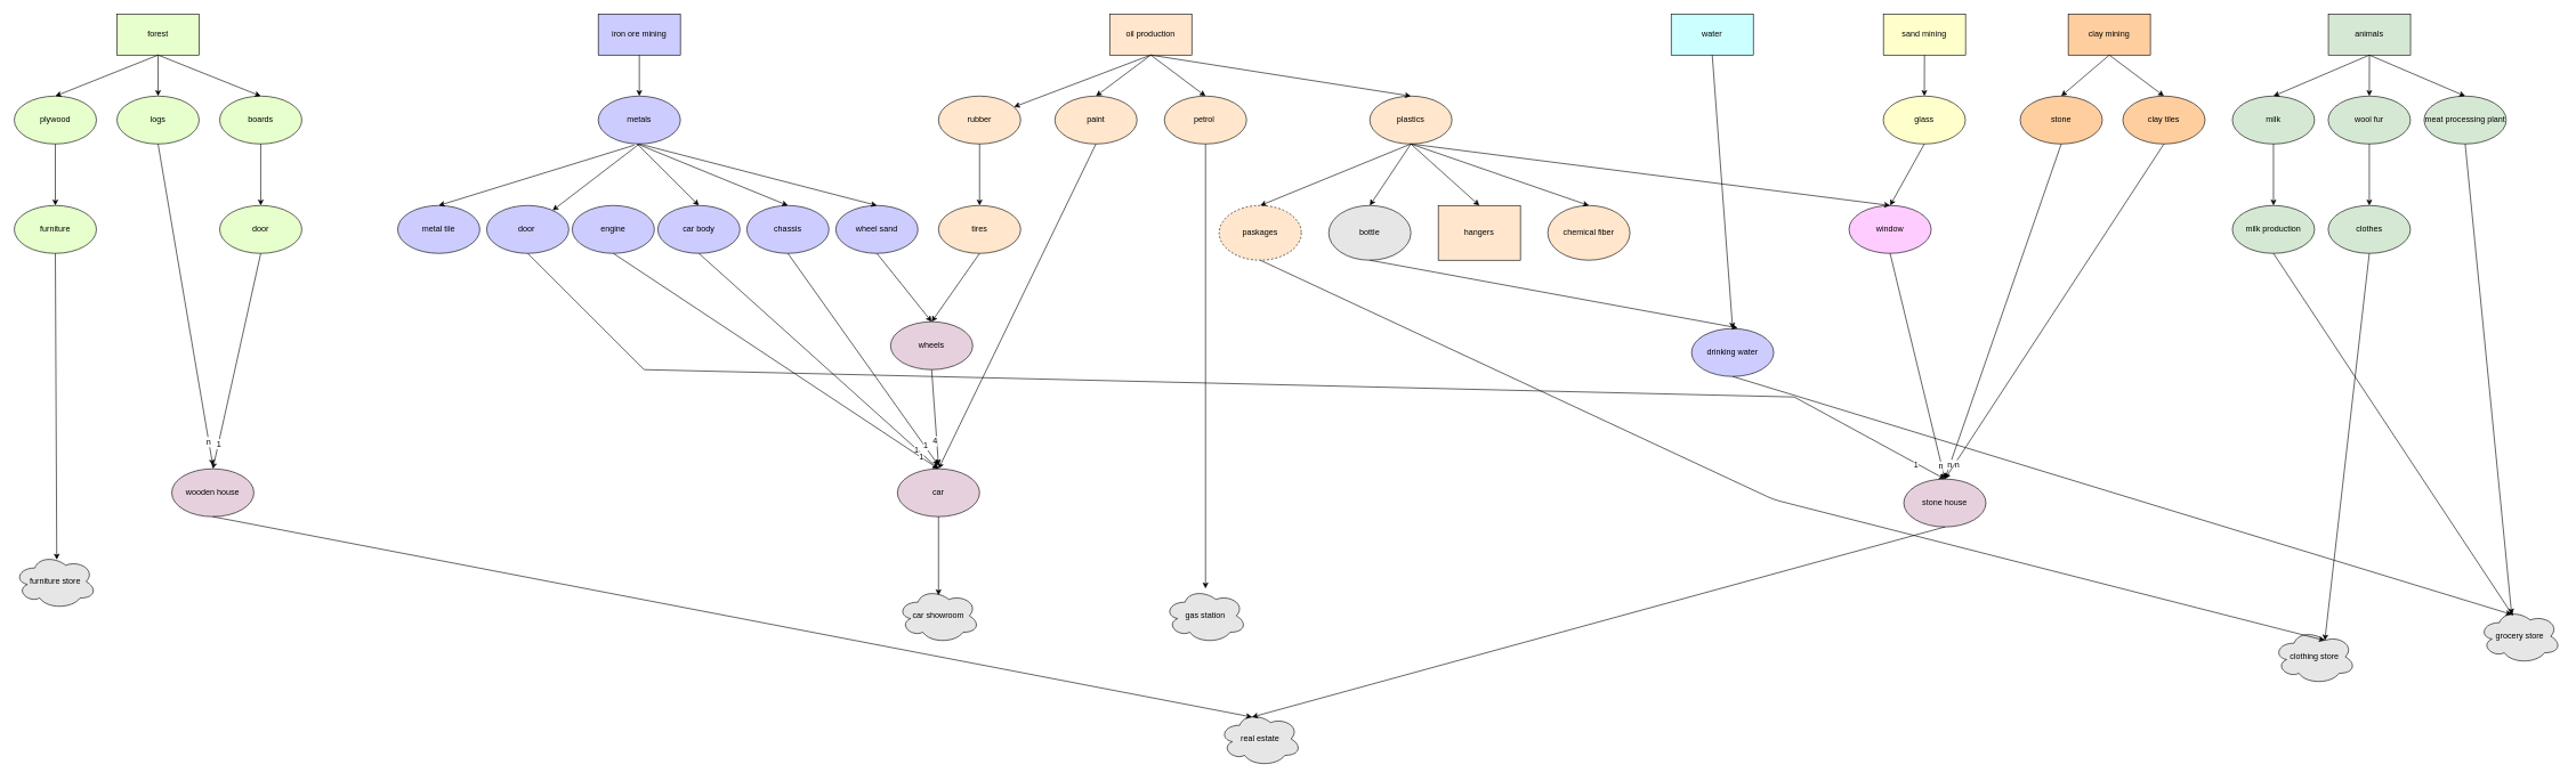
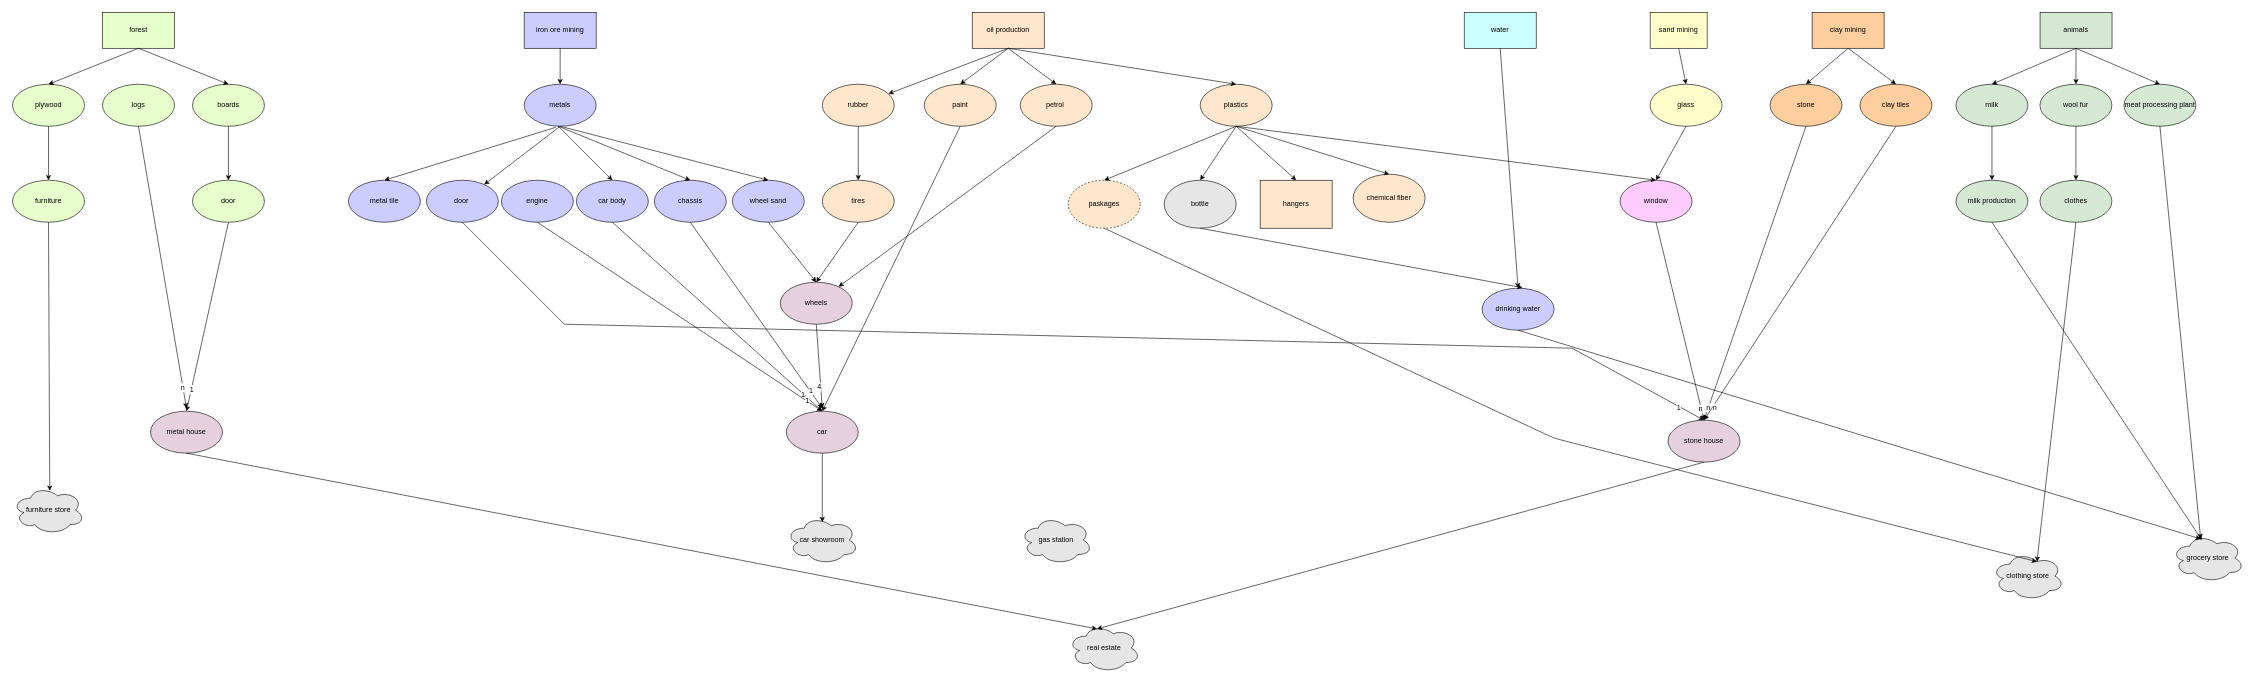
- <mxCell id="52" value="sand mining" style="rounded=0;whiteSpace=wrap;html=1;fillColor=#FFFFCC;" parent="1" vertex="1"><mxGeometry x="2750.2" y="20" width="120" height="60" as="geometry" /></mxCell>
+ <mxCell id="52" value="sand mining" style="rounded=0;whiteSpace=wrap;html=1;fillColor=#FFFFCC;" parent="1" vertex="1"><mxGeometry x="2750.2" y="20" width="95" height="60" as="geometry" /></mxCell>
- <mxCell id="80" value="" style="endArrow=classic;html=1;exitX=0.5;exitY=1;exitDx=0;exitDy=0;entryX=0.5;entryY=0;entryDx=0;entryDy=0;" parent="1" source="76" target="77" edge="1"><mxGeometry width="50" height="50" relative="1" as="geometry"><mxPoint x="130" y="120" as="sourcePoint" /><mxPoint x="180" y="70" as="targetPoint" /></mxGeometry></mxCell>
- <mxCell id="20" value="" style="endArrow=classic;html=1;exitX=0.5;exitY=1;exitDx=0;exitDy=0;" parent="1" source="4" target="6" edge="1"><mxGeometry width="50" height="50" relative="1" as="geometry"><mxPoint x="1300" y="220" as="sourcePoint" /><mxPoint x="1340" y="330" as="targetPoint" /></mxGeometry></mxCell>
+ <mxCell id="20" value="" style="endArrow=classic;html=1;exitX=0.5;exitY=1;exitDx=0;exitDy=0;" parent="1" source="4" target="27" edge="1"><mxGeometry width="50" height="50" relative="1" as="geometry"><mxPoint x="1300" y="220" as="sourcePoint" /><mxPoint x="1340" y="330" as="targetPoint" /></mxGeometry></mxCell>
- <mxCell id="17" value="chemical fiber" style="ellipse;whiteSpace=wrap;html=1;fillColor=#FFE6CC;" parent="1" vertex="1"><mxGeometry x="2260" y="300" width="120" height="80" as="geometry" /></mxCell>
+ <mxCell id="17" value="chemical fiber" style="ellipse;whiteSpace=wrap;html=1;fillColor=#FFE6CC;" parent="1" vertex="1"><mxGeometry x="2255" y="290" width="120" height="80" as="geometry" /></mxCell>
- <mxCell id="83" value="wooden house" style="ellipse;whiteSpace=wrap;html=1;fillColor=#E6D0DE;" parent="1" vertex="1"><mxGeometry x="250" y="685" width="120" height="70" as="geometry" /></mxCell>
+ <mxCell id="83" value="metal house" style="ellipse;whiteSpace=wrap;html=1;fillColor=#E6D0DE;" parent="1" vertex="1"><mxGeometry x="250" y="685" width="120" height="70" as="geometry" /></mxCell>
